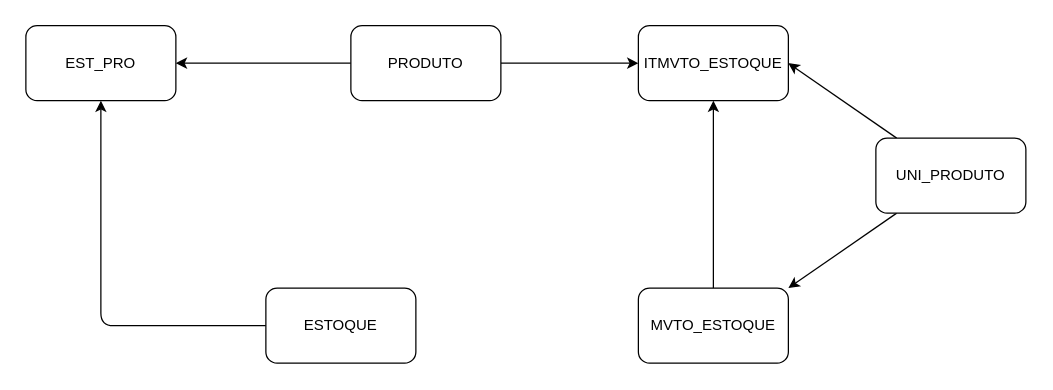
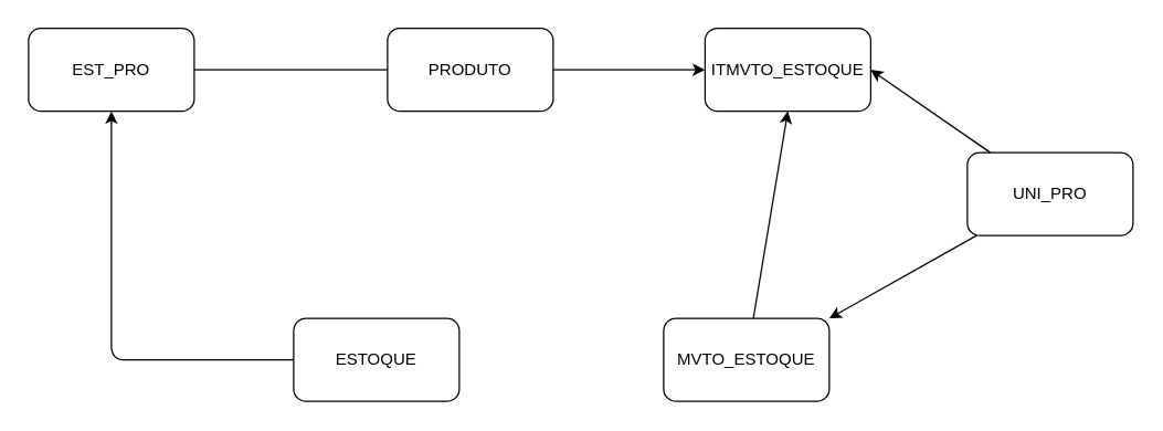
- <mxCell id="5" style="edgeStyle=none;html=1;" edge="1" parent="1" source="7" target="2"><mxGeometry relative="1" as="geometry"><Array as="points" /></mxGeometry></mxCell>
+ <mxCell id="5" style="edgeStyle=none;html=1;endArrow=none;" edge="1" parent="1" source="7" target="2"><mxGeometry relative="1" as="geometry"><Array as="points" /></mxGeometry></mxCell>
- <mxCell id="11" value="UNI_PRODUTO" style="rounded=1;whiteSpace=wrap;html=1;" vertex="1" parent="1"><mxGeometry x="700" y="110" width="120" height="60" as="geometry" /></mxCell>
+ <mxCell id="11" value="UNI_PRO" style="rounded=1;whiteSpace=wrap;html=1;" vertex="1" parent="1"><mxGeometry x="700" y="110" width="120" height="60" as="geometry" /></mxCell>
- <mxCell id="13" value="MVTO_ESTOQUE" style="rounded=1;whiteSpace=wrap;html=1;" vertex="1" parent="1"><mxGeometry x="510" y="230" width="120" height="60" as="geometry" /></mxCell>
+ <mxCell id="13" value="MVTO_ESTOQUE" style="rounded=1;whiteSpace=wrap;html=1;" vertex="1" parent="1"><mxGeometry x="480" y="230" width="120" height="60" as="geometry" /></mxCell>
